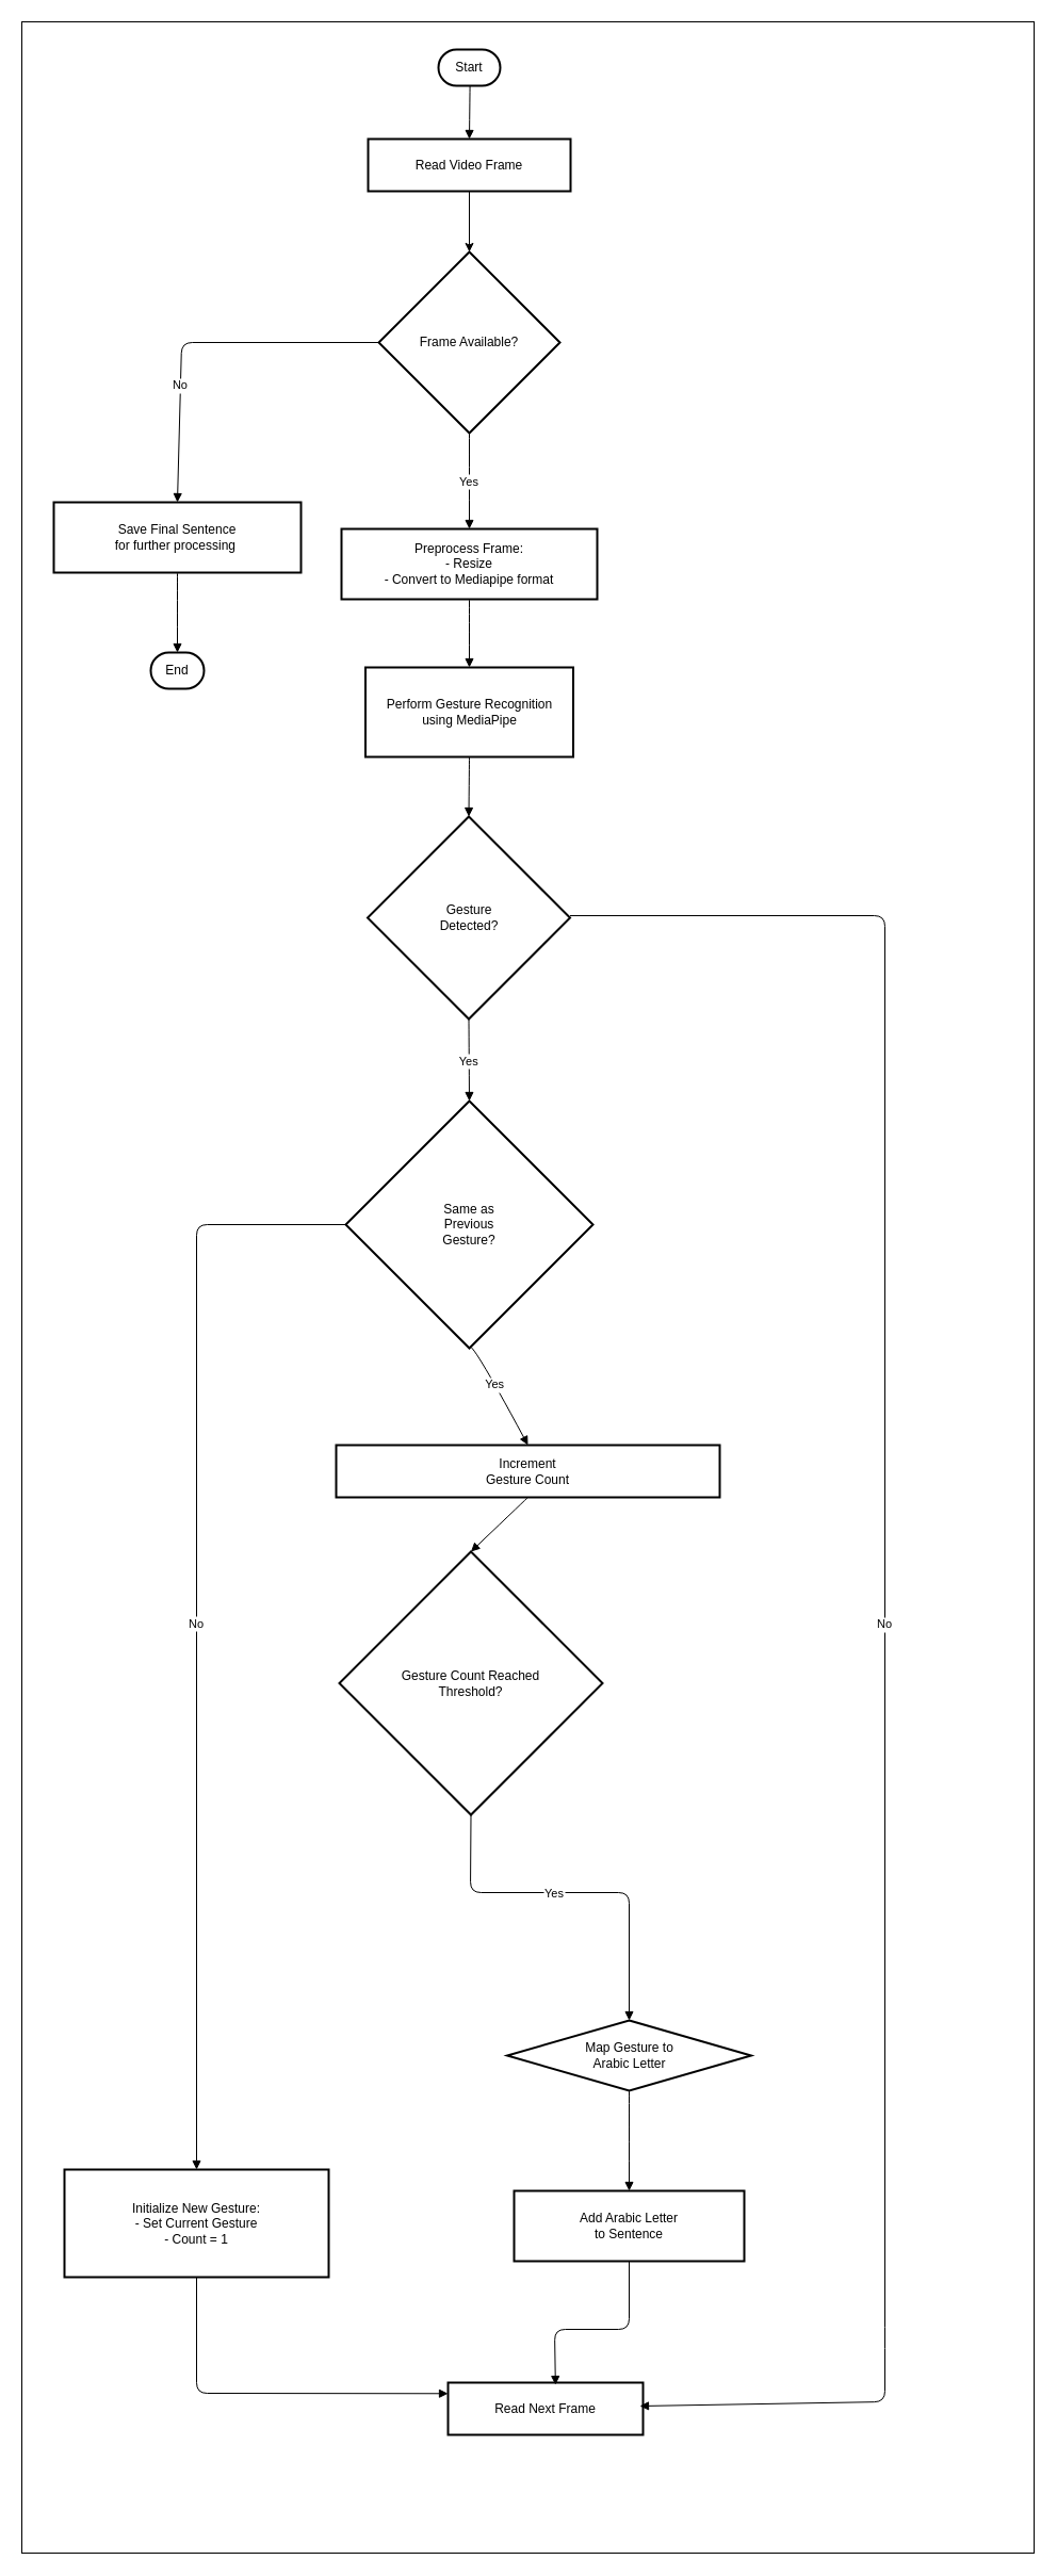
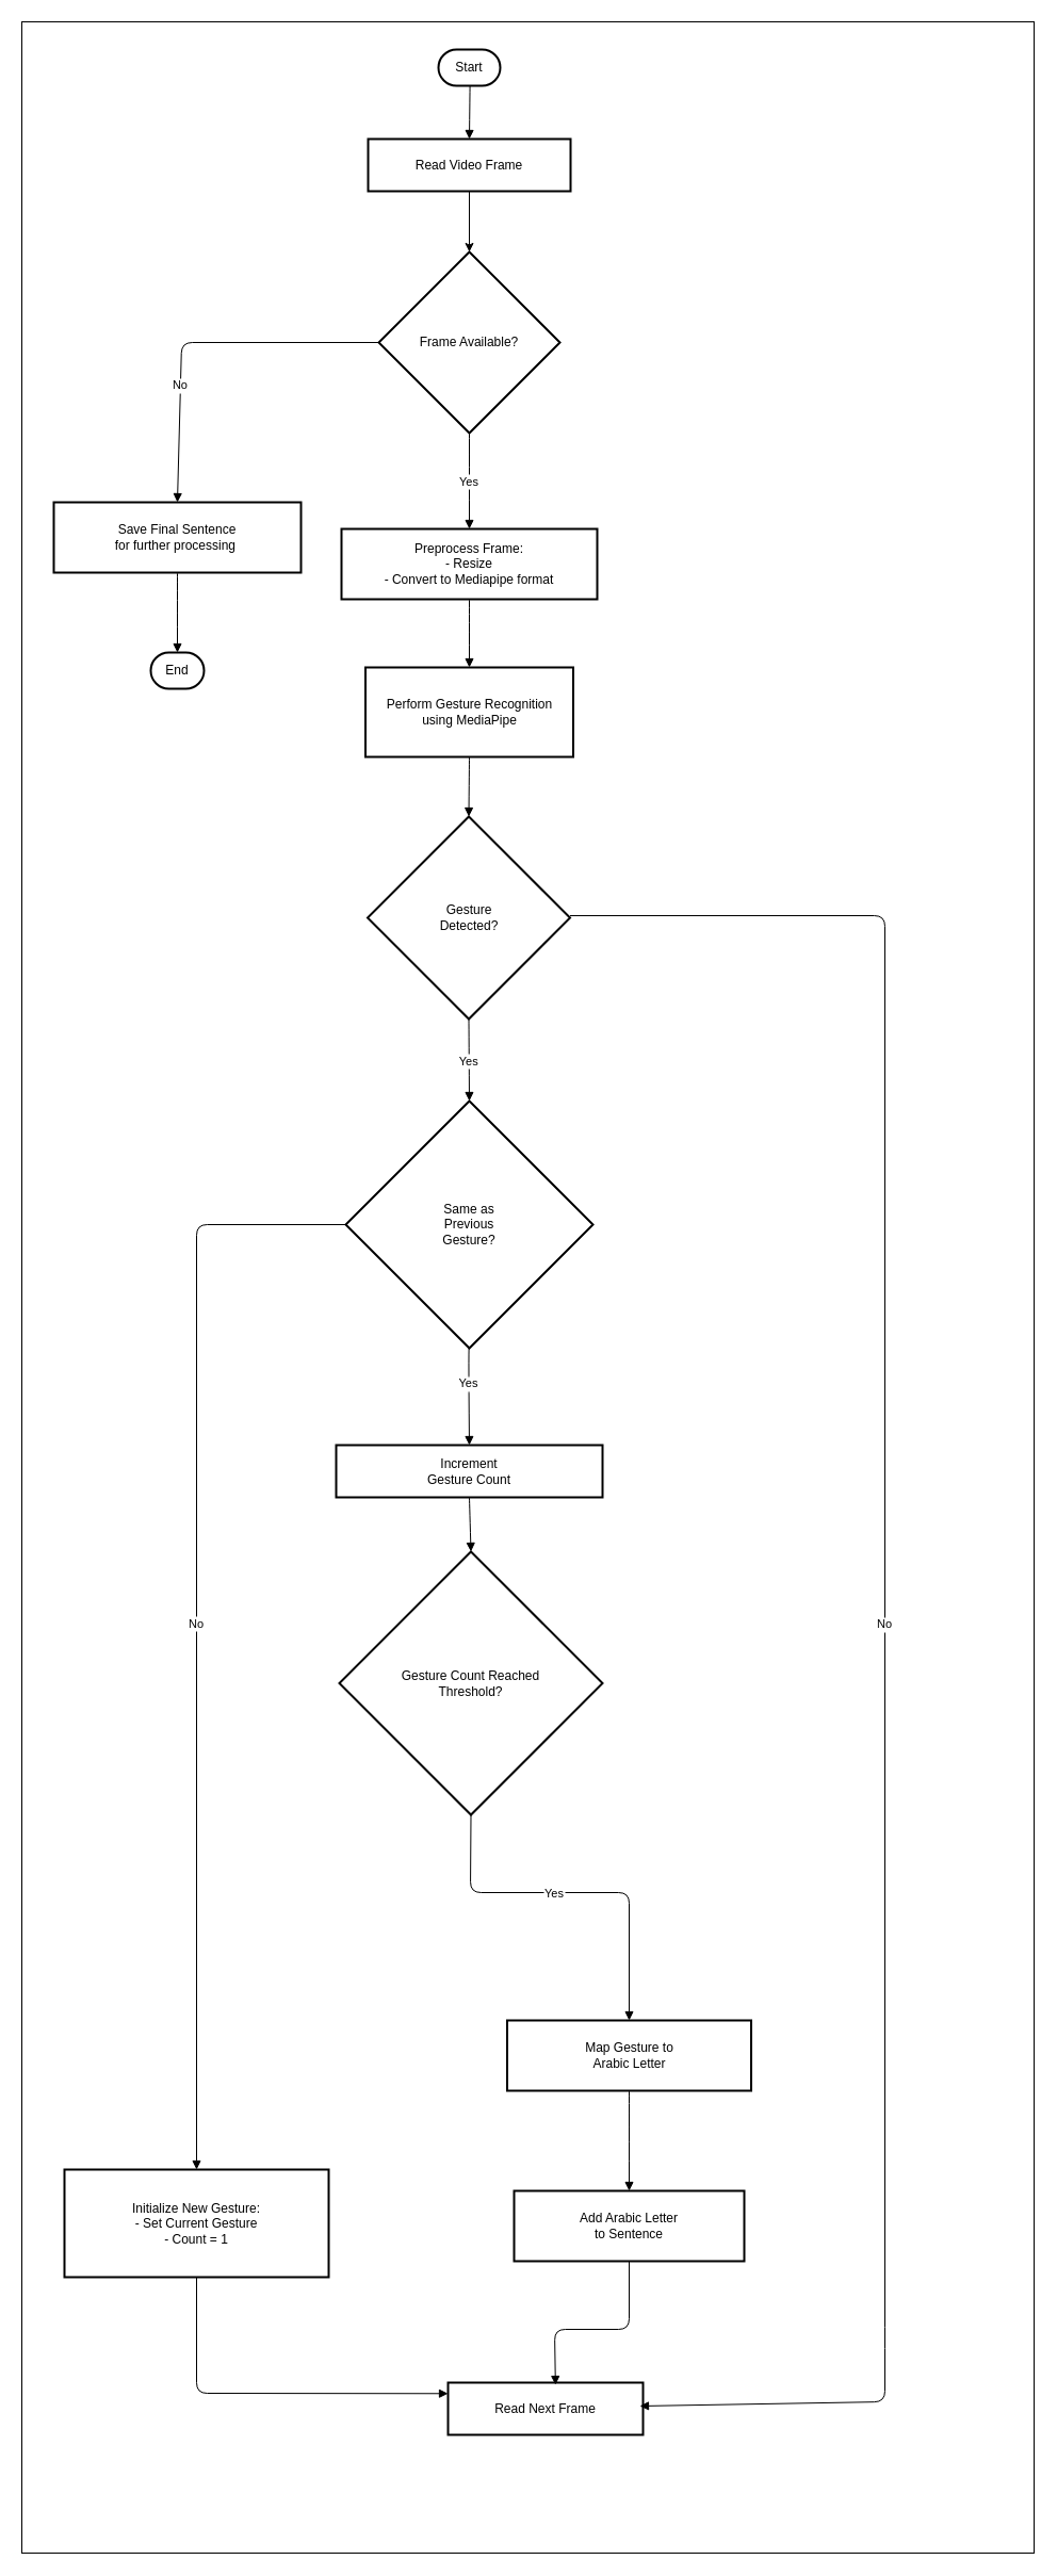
- <mxCell id="14" value="Increment&#10;Gesture Count" style="whiteSpace=wrap;strokeWidth=2;" vertex="1" parent="1"><mxGeometry x="315" y="1356" width="360" height="49" as="geometry" /></mxCell>
+ <mxCell id="14" value="Increment&#10;Gesture Count" style="whiteSpace=wrap;strokeWidth=2;" vertex="1" parent="1"><mxGeometry x="315" y="1356" width="250" height="49" as="geometry" /></mxCell>
- <mxCell id="17" value="Map Gesture to&#10;Arabic Letter" style="rhombus;whiteSpace=wrap;strokeWidth=2;" vertex="1" parent="1"><mxGeometry x="475.5" y="1896" width="229" height="66" as="geometry" /></mxCell>
+ <mxCell id="17" value="Map Gesture to&#10;Arabic Letter" style="whiteSpace=wrap;strokeWidth=2;" vertex="1" parent="1"><mxGeometry x="475.5" y="1896" width="229" height="66" as="geometry" /></mxCell>
